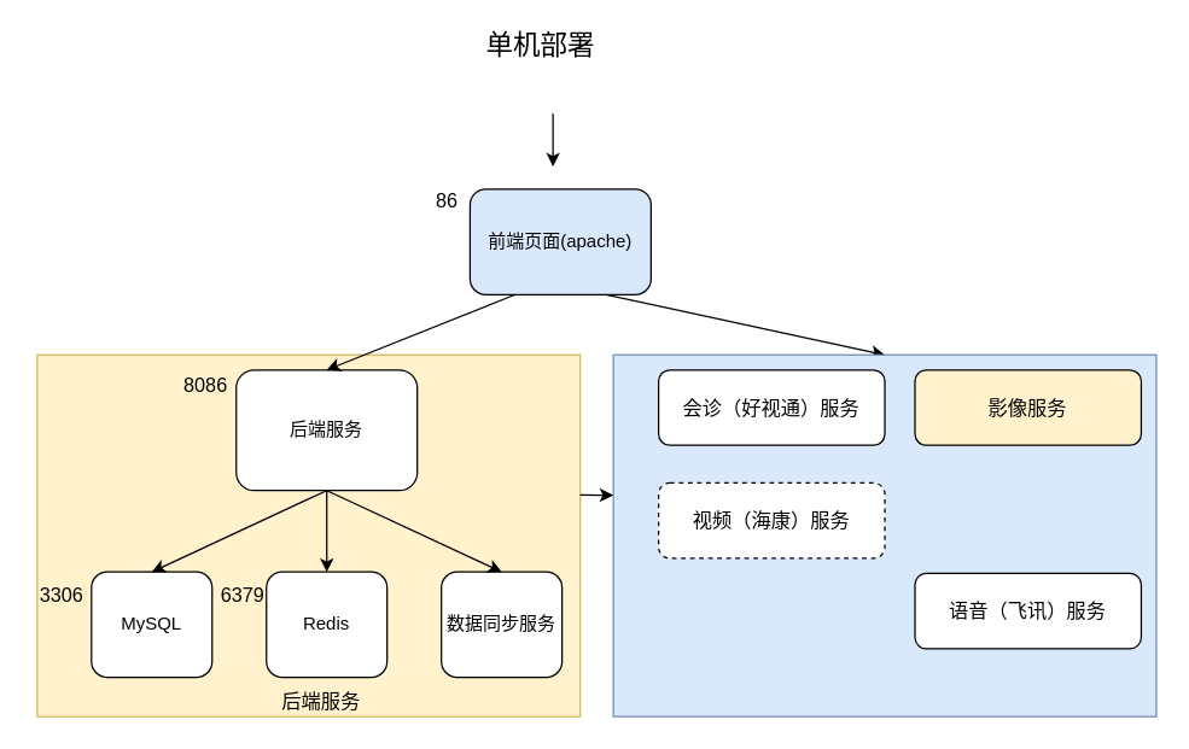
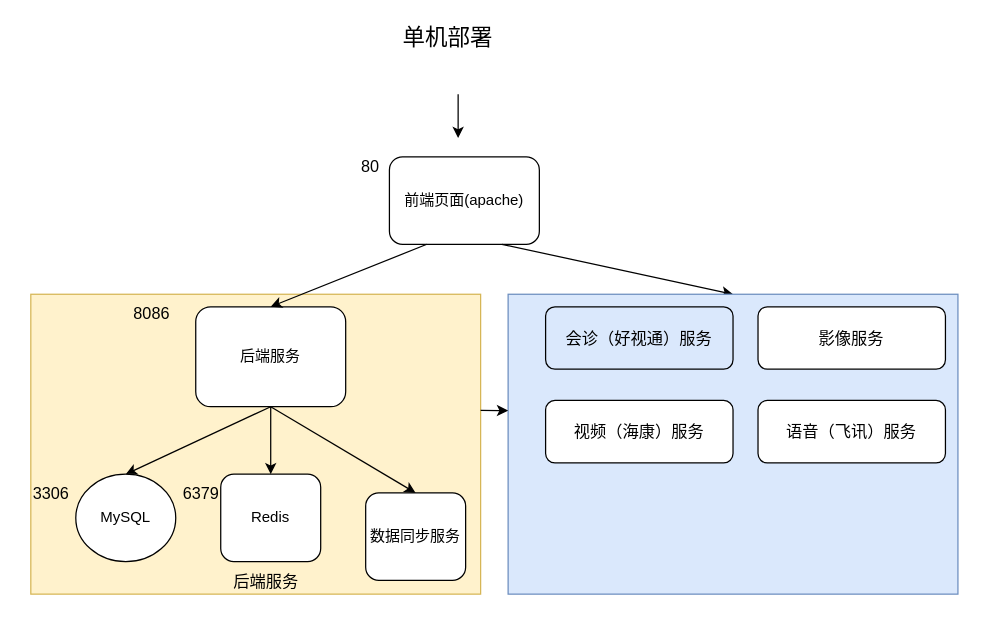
- <mxCell id="7" value="86" style="text;html=1;strokeColor=none;fillColor=none;align=center;verticalAlign=middle;whiteSpace=wrap;rounded=0;fontSize=13;" parent="1" vertex="1"><mxGeometry x="276" y="123" width="40" height="20" as="geometry" /></mxCell>
+ <mxCell id="7" value="80" style="text;html=1;strokeColor=none;fillColor=none;align=center;verticalAlign=middle;whiteSpace=wrap;rounded=0;fontSize=13;" parent="1" vertex="1"><mxGeometry x="276" y="123" width="40" height="20" as="geometry" /></mxCell>
- <mxCell id="3" value="前端页面(apache)" style="rounded=1;whiteSpace=wrap;html=1;fillColor=#dae8fc;" parent="1" vertex="1"><mxGeometry x="311" y="125" width="120" height="70" as="geometry" /></mxCell>
+ <mxCell id="3" value="前端页面(apache)" style="rounded=1;whiteSpace=wrap;html=1;" parent="1" vertex="1"><mxGeometry x="311" y="125" width="120" height="70" as="geometry" /></mxCell>
- <mxCell id="10" value="8086" style="text;html=1;strokeColor=none;fillColor=none;align=center;verticalAlign=middle;whiteSpace=wrap;rounded=0;fontSize=13;" parent="1" vertex="1"><mxGeometry x="116" y="245" width="40" height="20" as="geometry" /></mxCell>
+ <mxCell id="10" value="8086" style="text;html=1;strokeColor=none;fillColor=none;align=center;verticalAlign=middle;whiteSpace=wrap;rounded=0;fontSize=13;" parent="1" vertex="1"><mxGeometry x="101" y="240" width="40" height="20" as="geometry" /></mxCell>
- <mxCell id="19" value="会诊（好视通）服务" style="rounded=1;whiteSpace=wrap;html=1;fillColor=#ffffff;fontSize=13;" parent="1" vertex="1"><mxGeometry x="436" y="245" width="150" height="50" as="geometry" /></mxCell>
+ <mxCell id="19" value="会诊（好视通）服务" style="rounded=1;whiteSpace=wrap;html=1;fillColor=#dae8fc;fontSize=13;" parent="1" vertex="1"><mxGeometry x="436" y="245" width="150" height="50" as="geometry" /></mxCell>
- <mxCell id="20" value="影像服务" style="rounded=1;whiteSpace=wrap;html=1;fillColor=#fff2cc;fontSize=13;" parent="1" vertex="1"><mxGeometry x="606" y="245" width="150" height="50" as="geometry" /></mxCell>
+ <mxCell id="20" value="影像服务" style="rounded=1;whiteSpace=wrap;html=1;fillColor=#ffffff;fontSize=13;" parent="1" vertex="1"><mxGeometry x="606" y="245" width="150" height="50" as="geometry" /></mxCell>
- <mxCell id="21" value="视频（海康）服务" style="rounded=1;whiteSpace=wrap;html=1;fillColor=#ffffff;fontSize=13;dashed=1;" parent="1" vertex="1"><mxGeometry x="436" y="320" width="150" height="50" as="geometry" /></mxCell>
+ <mxCell id="21" value="视频（海康）服务" style="rounded=1;whiteSpace=wrap;html=1;fillColor=#ffffff;fontSize=13;" parent="1" vertex="1"><mxGeometry x="436" y="320" width="150" height="50" as="geometry" /></mxCell>
- <mxCell id="22" value="语音（飞讯）服务" style="rounded=1;whiteSpace=wrap;html=1;fillColor=#ffffff;fontSize=13;" parent="1" vertex="1"><mxGeometry x="606" y="380" width="150" height="50" as="geometry" /></mxCell>
+ <mxCell id="22" value="语音（飞讯）服务" style="rounded=1;whiteSpace=wrap;html=1;fillColor=#ffffff;fontSize=13;" parent="1" vertex="1"><mxGeometry x="606" y="320" width="150" height="50" as="geometry" /></mxCell>
- <mxCell id="11" value="MySQL" style="rounded=1;whiteSpace=wrap;html=1;" parent="1" vertex="1"><mxGeometry x="60" y="379" width="80" height="70" as="geometry" /></mxCell>
+ <mxCell id="11" value="MySQL" style="ellipse;whiteSpace=wrap;html=1;" parent="1" vertex="1"><mxGeometry x="60" y="379" width="80" height="70" as="geometry" /></mxCell>
- <mxCell id="16" value="数据同步服务" style="rounded=1;whiteSpace=wrap;html=1;" parent="1" vertex="1"><mxGeometry x="292" y="379" width="80" height="70" as="geometry" /></mxCell>
+ <mxCell id="16" value="数据同步服务" style="rounded=1;whiteSpace=wrap;html=1;" parent="1" vertex="1"><mxGeometry x="292" y="394" width="80" height="70" as="geometry" /></mxCell>
